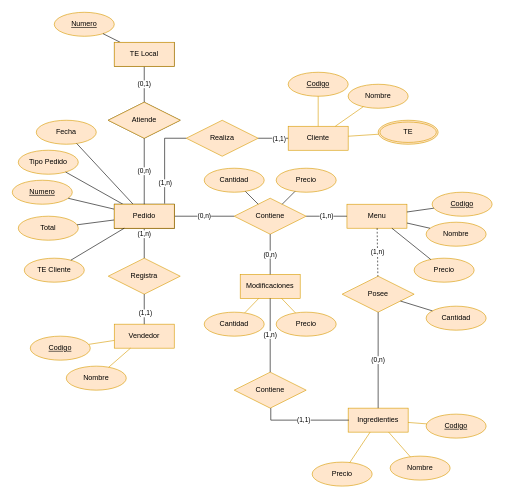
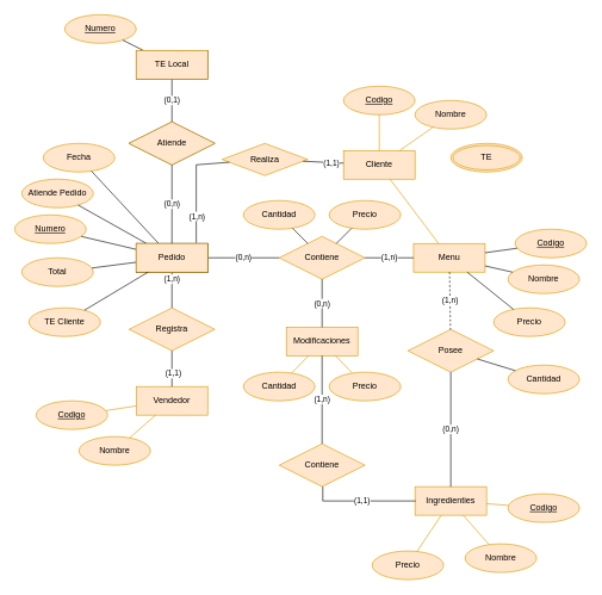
- <mxCell id="23" value="" style="endArrow=none;html=1;rounded=0;fillColor=#ffe6cc;strokeColor=#d79b00;" parent="1" source="12" target="20" edge="1"><mxGeometry relative="1" as="geometry"><mxPoint x="500" y="290" as="sourcePoint" /><mxPoint x="660" y="290" as="targetPoint" /></mxGeometry></mxCell>
+ <mxCell id="23" value="" style="endArrow=none;html=1;rounded=0;fillColor=#ffe6cc;strokeColor=#d79b00;" parent="1" source="12" target="4" edge="1"><mxGeometry relative="1" as="geometry"><mxPoint x="500" y="290" as="sourcePoint" /><mxPoint x="660" y="290" as="targetPoint" /></mxGeometry></mxCell>
- <mxCell id="13" value="Realiza" style="shape=rhombus;perimeter=rhombusPerimeter;whiteSpace=wrap;html=1;align=center;fillColor=#ffe6cc;strokeColor=#d79b00;" parent="1" vertex="1"><mxGeometry x="310" y="200" width="120" height="60" as="geometry" /></mxCell>
+ <mxCell id="13" value="Realiza" style="shape=rhombus;perimeter=rhombusPerimeter;whiteSpace=wrap;html=1;align=center;fillColor=#ffe6cc;strokeColor=#d79b00;" parent="1" vertex="1"><mxGeometry x="310" y="200" width="120" height="45" as="geometry" /></mxCell>
- <mxCell id="6" value="Tipo Pedido" style="ellipse;whiteSpace=wrap;html=1;align=center;fillColor=#ffe6cc;strokeColor=#d79b00;" parent="1" vertex="1"><mxGeometry x="30" y="250" width="100" height="40" as="geometry" /></mxCell>
+ <mxCell id="6" value="Atiende Pedido" style="ellipse;whiteSpace=wrap;html=1;align=center;fillColor=#ffe6cc;strokeColor=#d79b00;" parent="1" vertex="1"><mxGeometry x="30" y="250" width="100" height="40" as="geometry" /></mxCell>
